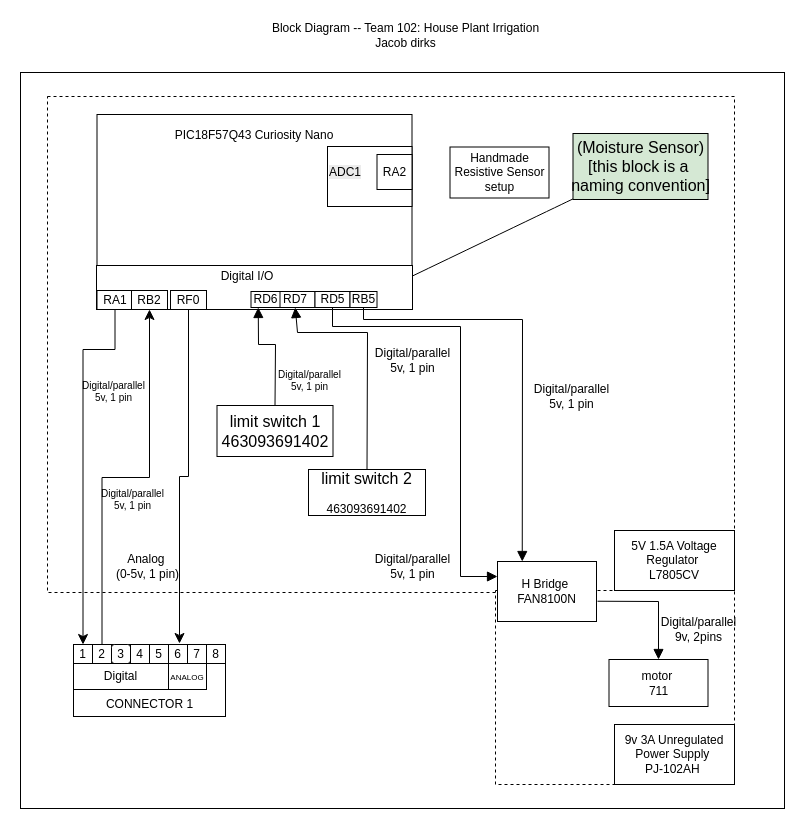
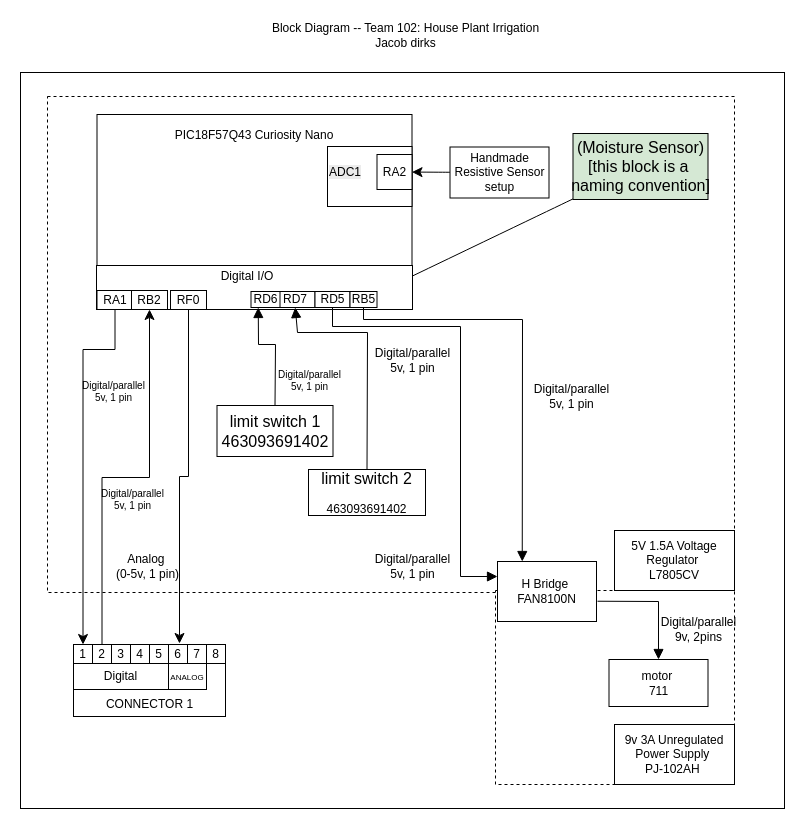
+ <mxCell id="32" style="edgeStyle=none;curved=1;rounded=0;orthogonalLoop=1;jettySize=auto;html=1;fontSize=12;startSize=8;endSize=8;" parent="3" source="33" target="25" edge="1"><mxGeometry relative="1" as="geometry" /></mxCell>
- <mxCell id="14" value="3" style="whiteSpace=wrap;html=1;rounded=1;" parent="11" vertex="1"><mxGeometry x="38" width="19" height="19" as="geometry" /></mxCell>
+ <mxCell id="14" value="3" style="rounded=0;whiteSpace=wrap;html=1;" parent="11" vertex="1"><mxGeometry x="38" width="19" height="19" as="geometry" /></mxCell>
